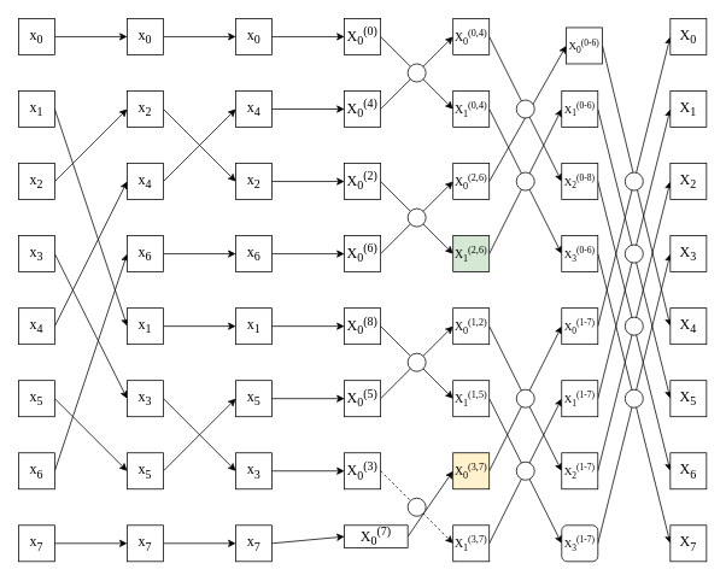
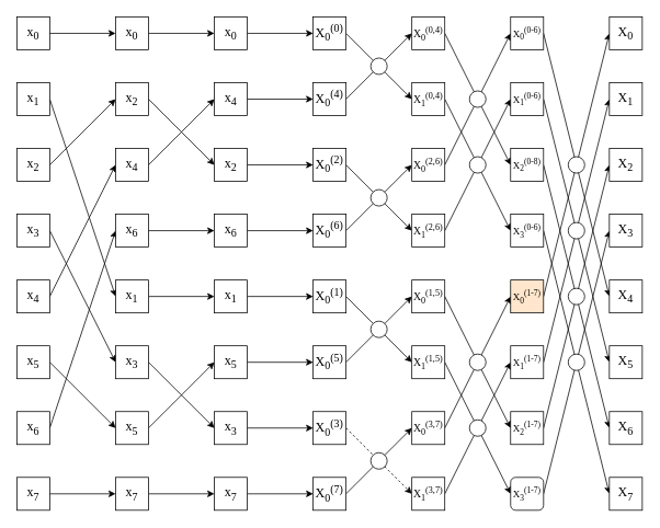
- <mxCell id="83" value="&lt;font style=&quot;font-size: 12px;&quot;&gt;X&lt;sub&gt;0&lt;/sub&gt;&lt;sup&gt;(0-6)&lt;/sup&gt;&lt;/font&gt;" style="whiteSpace=wrap;html=1;aspect=fixed;fontSize=16;fontFamily=Georgia;" vertex="1" parent="1"><mxGeometry x="625" y="30" width="40" height="40" as="geometry" /></mxCell>
+ <mxCell id="83" value="&lt;font style=&quot;font-size: 12px;&quot;&gt;X&lt;sub&gt;0&lt;/sub&gt;&lt;sup&gt;(0-6)&lt;/sup&gt;&lt;/font&gt;" style="whiteSpace=wrap;html=1;aspect=fixed;fontSize=16;fontFamily=Georgia;" vertex="1" parent="1"><mxGeometry x="620" width="40" height="40" as="geometry" y="20" /></mxCell>
- <mxCell id="75" value="&lt;font style=&quot;font-size: 13px;&quot;&gt;X&lt;sub&gt;1&lt;/sub&gt;&lt;sup&gt;(2,6)&lt;/sup&gt;&lt;/font&gt;" style="whiteSpace=wrap;html=1;aspect=fixed;fontSize=16;fontFamily=Georgia;fillColor=#d5e8d4;" vertex="1" parent="1"><mxGeometry x="500" y="260" width="40" height="40" as="geometry" /></mxCell>
+ <mxCell id="75" value="&lt;font style=&quot;font-size: 13px;&quot;&gt;X&lt;sub&gt;1&lt;/sub&gt;&lt;sup&gt;(2,6)&lt;/sup&gt;&lt;/font&gt;" style="whiteSpace=wrap;html=1;aspect=fixed;fontSize=16;fontFamily=Georgia;" vertex="1" parent="1"><mxGeometry x="500" y="260" width="40" height="40" as="geometry" /></mxCell>
- <mxCell id="41" value="X&lt;sub&gt;0&lt;/sub&gt;&lt;sup&gt;(8)&lt;/sup&gt;" style="whiteSpace=wrap;html=1;aspect=fixed;fontSize=16;fontFamily=Georgia;" vertex="1" parent="1"><mxGeometry x="380" y="340" width="40" height="40" as="geometry" /></mxCell>
+ <mxCell id="41" value="X&lt;sub&gt;0&lt;/sub&gt;&lt;sup&gt;(1)&lt;/sup&gt;" style="whiteSpace=wrap;html=1;aspect=fixed;fontSize=16;fontFamily=Georgia;" vertex="1" parent="1"><mxGeometry x="380" y="340" width="40" height="40" as="geometry" /></mxCell>
- <mxCell id="73" value="&lt;font style=&quot;font-size: 13px;&quot;&gt;X&lt;sub&gt;0&lt;/sub&gt;&lt;sup&gt;(1,2)&lt;/sup&gt;&lt;/font&gt;" style="whiteSpace=wrap;html=1;aspect=fixed;fontSize=16;fontFamily=Georgia;" vertex="1" parent="1"><mxGeometry x="500" y="340" width="40" height="40" as="geometry" /></mxCell>
+ <mxCell id="73" value="&lt;font style=&quot;font-size: 13px;&quot;&gt;X&lt;sub&gt;0&lt;/sub&gt;&lt;sup&gt;(1,5)&lt;/sup&gt;&lt;/font&gt;" style="whiteSpace=wrap;html=1;aspect=fixed;fontSize=16;fontFamily=Georgia;" vertex="1" parent="1"><mxGeometry x="500" y="340" width="40" height="40" as="geometry" /></mxCell>
- <mxCell id="91" value="&lt;font style=&quot;font-size: 12px;&quot;&gt;X&lt;sub&gt;0&lt;/sub&gt;&lt;sup&gt;(1-7)&lt;/sup&gt;&lt;/font&gt;" style="whiteSpace=wrap;html=1;aspect=fixed;fontSize=16;fontFamily=Georgia;" vertex="1" parent="1"><mxGeometry x="620" y="340" width="40" height="40" as="geometry" /></mxCell>
+ <mxCell id="91" value="&lt;font style=&quot;font-size: 12px;&quot;&gt;X&lt;sub&gt;0&lt;/sub&gt;&lt;sup&gt;(1-7)&lt;/sup&gt;&lt;/font&gt;" style="whiteSpace=wrap;html=1;aspect=fixed;fontSize=16;fontFamily=Georgia;fillColor=#ffe6cc;" vertex="1" parent="1"><mxGeometry x="620" y="340" width="40" height="40" as="geometry" /></mxCell>
- <mxCell id="69" value="&lt;font style=&quot;font-size: 13px;&quot;&gt;X&lt;sub&gt;0&lt;/sub&gt;&lt;sup&gt;(3,7)&lt;/sup&gt;&lt;/font&gt;" style="whiteSpace=wrap;html=1;aspect=fixed;fontSize=16;fontFamily=Georgia;fillColor=#fff2cc;" vertex="1" parent="1"><mxGeometry x="500" y="500" width="40" height="40" as="geometry" /></mxCell>
+ <mxCell id="69" value="&lt;font style=&quot;font-size: 13px;&quot;&gt;X&lt;sub&gt;0&lt;/sub&gt;&lt;sup&gt;(3,7)&lt;/sup&gt;&lt;/font&gt;" style="whiteSpace=wrap;html=1;aspect=fixed;fontSize=16;fontFamily=Georgia;" vertex="1" parent="1"><mxGeometry x="500" y="500" width="40" height="40" as="geometry" /></mxCell>
- <mxCell id="35" value="X&lt;sub&gt;0&lt;/sub&gt;&lt;sup&gt;(7)&lt;/sup&gt;" style="whiteSpace=wrap;html=1;aspect=fixed;fontSize=16;fontFamily=Georgia;" vertex="1" parent="1"><mxGeometry x="380" y="580" width="70" height="25" as="geometry" /></mxCell>
+ <mxCell id="35" value="X&lt;sub&gt;0&lt;/sub&gt;&lt;sup&gt;(7)&lt;/sup&gt;" style="whiteSpace=wrap;html=1;aspect=fixed;fontSize=16;fontFamily=Georgia;" vertex="1" parent="1"><mxGeometry x="380" y="580" width="40" height="40" as="geometry" /></mxCell>
